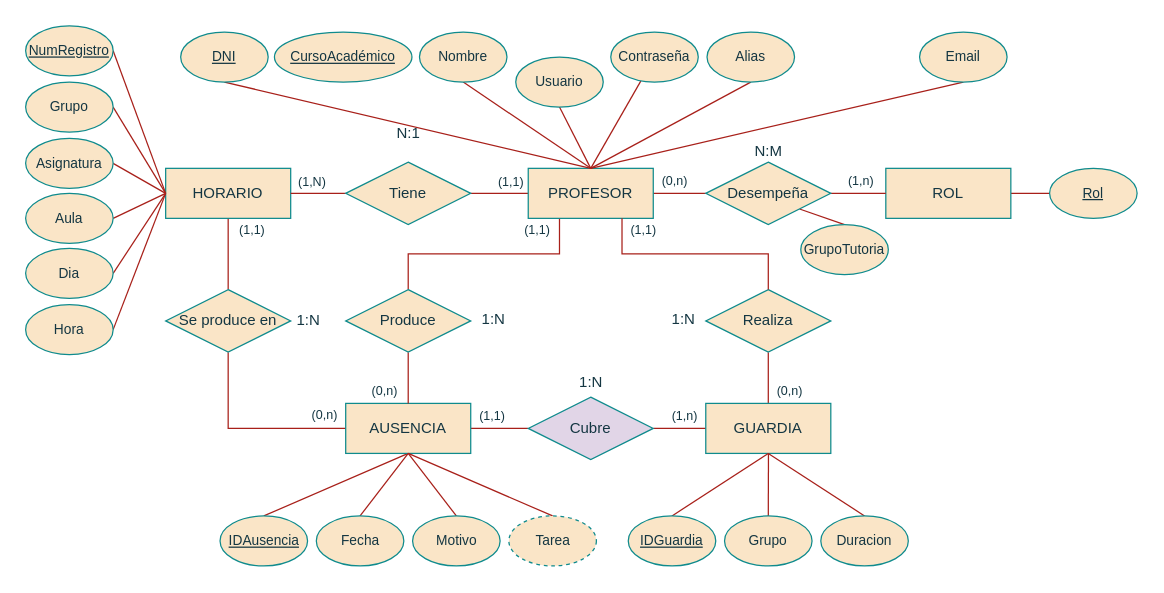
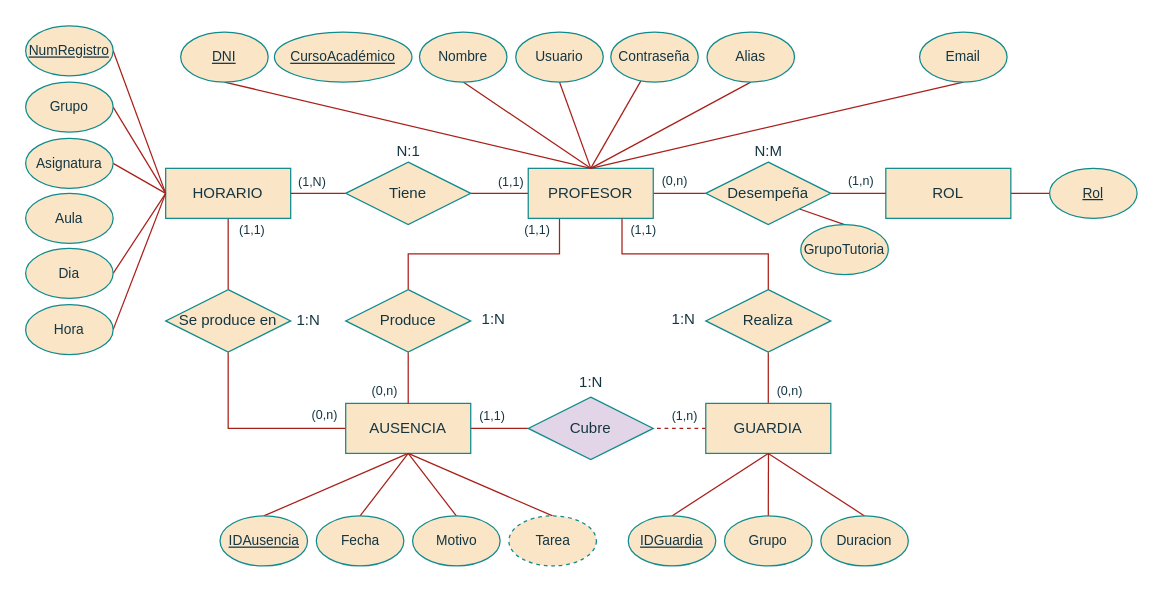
- <mxCell id="22" value="Usuario" style="ellipse;whiteSpace=wrap;html=1;fontSize=11;labelBackgroundColor=none;fillColor=#FAE5C7;strokeColor=#0F8B8D;fontColor=#143642;rounded=0;" vertex="1" parent="1"><mxGeometry x="412" y="45" width="70" height="40" as="geometry" /></mxCell>
+ <mxCell id="22" value="Usuario" style="ellipse;whiteSpace=wrap;html=1;fontSize=11;labelBackgroundColor=none;fillColor=#FAE5C7;strokeColor=#0F8B8D;fontColor=#143642;rounded=0;" vertex="1" parent="1"><mxGeometry x="412" y="25" width="70" height="40" as="geometry" /></mxCell>
- <mxCell id="42" value="N:1" style="text;html=1;align=center;verticalAlign=middle;whiteSpace=wrap;rounded=0;labelBackgroundColor=none;fontColor=#143642;" vertex="1" parent="1"><mxGeometry x="308.5" y="97" width="35" height="17" as="geometry" /></mxCell>
+ <mxCell id="42" value="N:1" style="text;html=1;align=center;verticalAlign=middle;whiteSpace=wrap;rounded=0;labelBackgroundColor=none;fontColor=#143642;" vertex="1" parent="1"><mxGeometry x="308.5" y="112" width="35" height="17" as="geometry" /></mxCell>
- <mxCell id="52" style="rounded=0;orthogonalLoop=1;jettySize=auto;html=1;exitX=1;exitY=0.5;exitDx=0;exitDy=0;entryX=0;entryY=0.5;entryDx=0;entryDy=0;endArrow=none;startFill=0;labelBackgroundColor=none;strokeColor=#A8201A;fontColor=default;" edge="1" parent="1" source="53" target="9"><mxGeometry relative="1" as="geometry" /></mxCell>
- <mxCell id="11" value="" style="edgeStyle=orthogonalEdgeStyle;rounded=0;orthogonalLoop=1;jettySize=auto;html=1;endArrow=none;endFill=1;startFill=0;labelBackgroundColor=none;strokeColor=#A8201A;fontColor=default;" edge="1" parent="1" source="12" target="33"><mxGeometry relative="1" as="geometry" /></mxCell>
+ <mxCell id="11" value="" style="edgeStyle=orthogonalEdgeStyle;rounded=0;orthogonalLoop=1;jettySize=auto;html=1;endArrow=none;endFill=1;startFill=0;labelBackgroundColor=none;strokeColor=#A8201A;fontColor=default;dashed=1;" edge="1" parent="1" source="12" target="33"><mxGeometry relative="1" as="geometry" /></mxCell>
